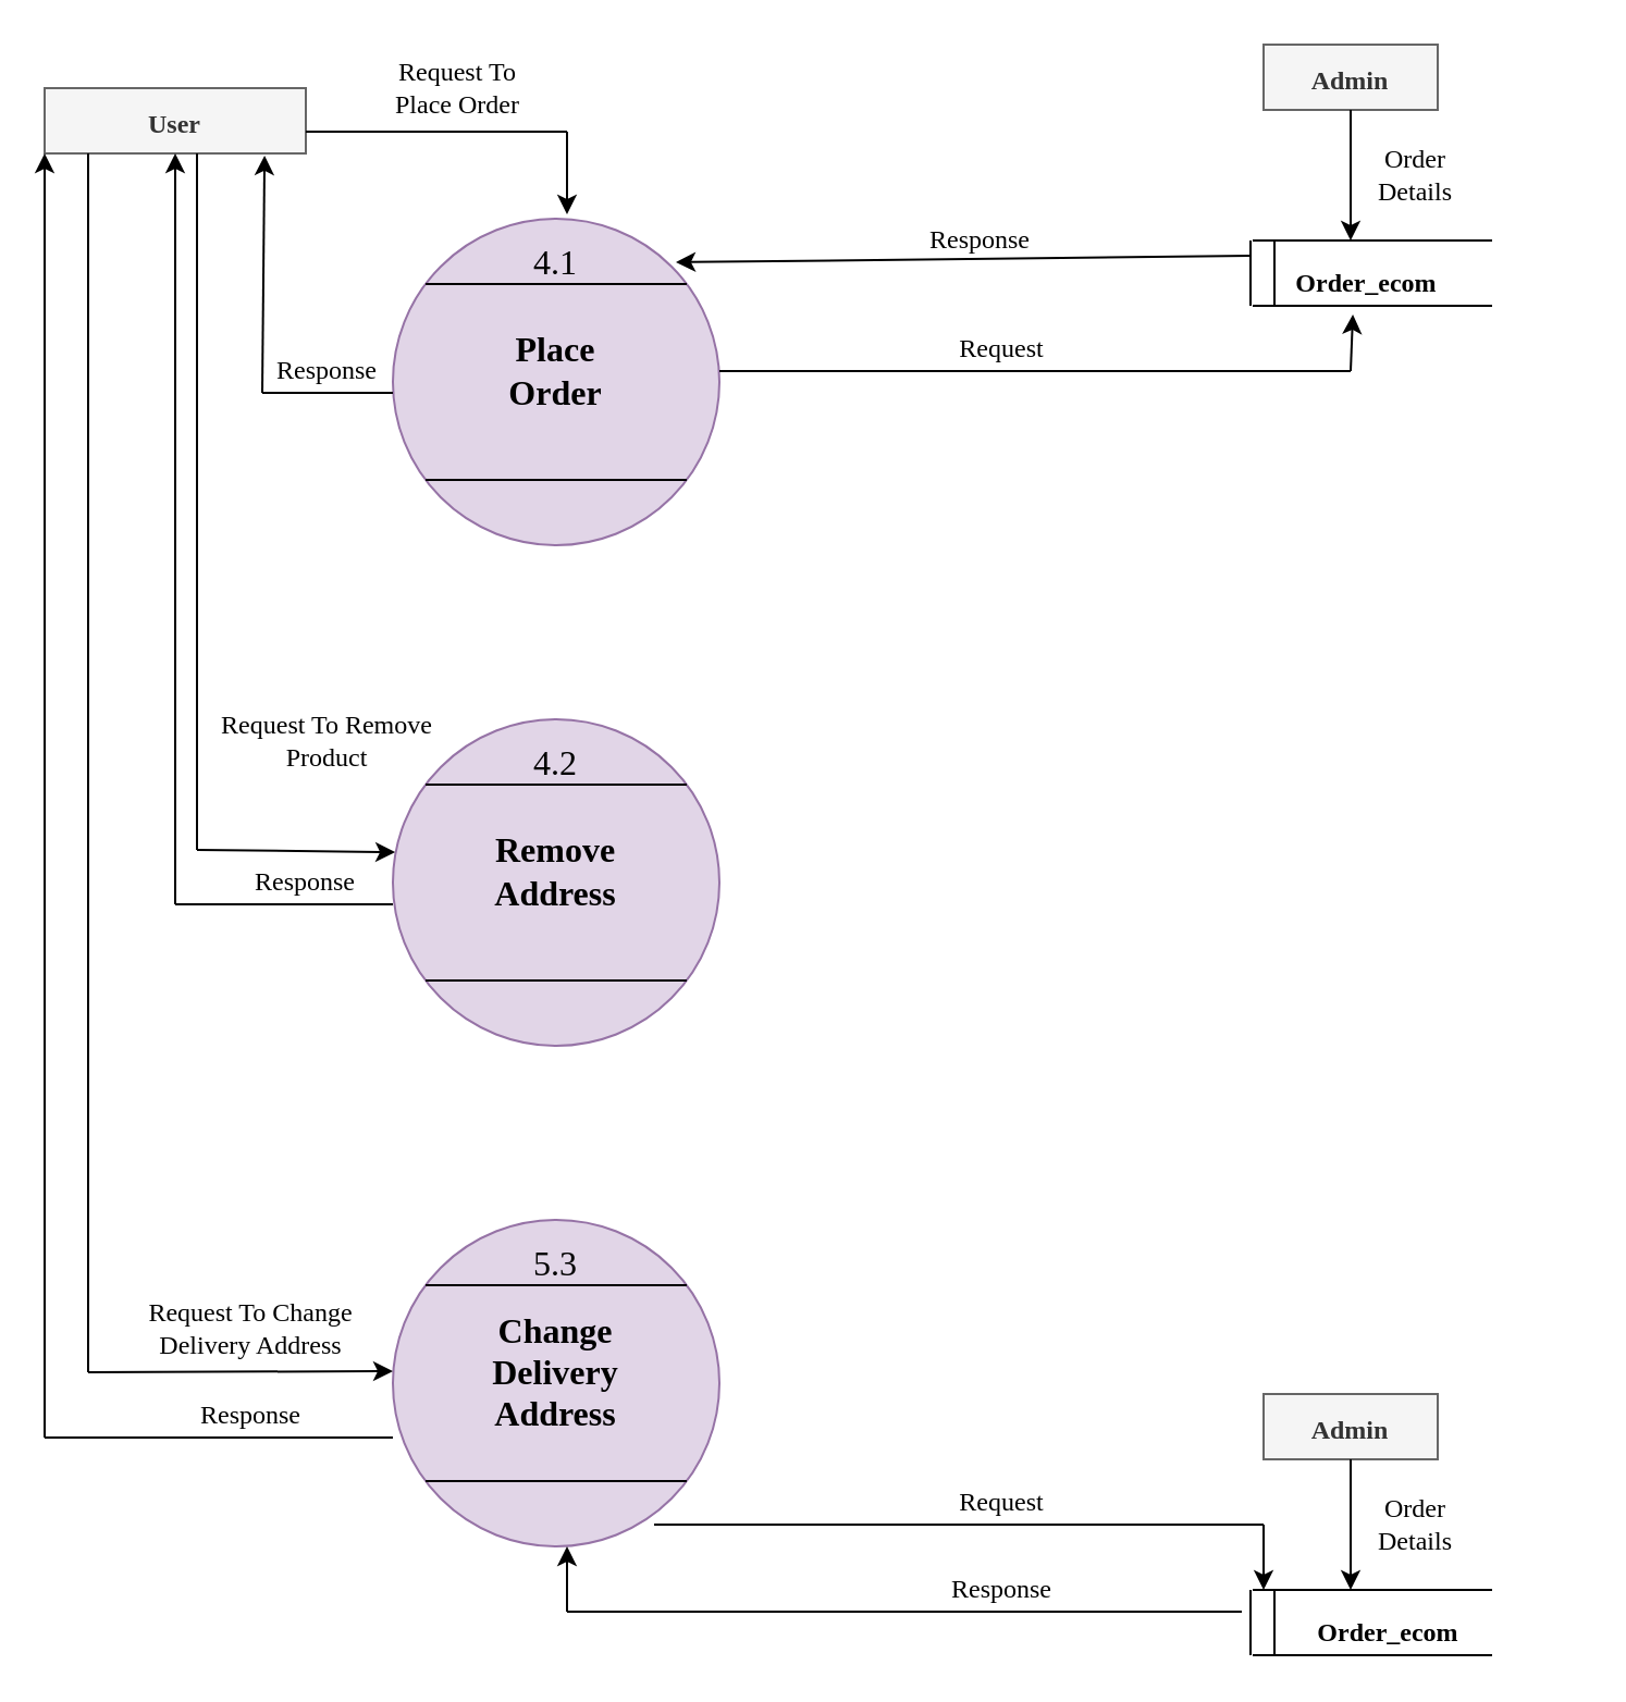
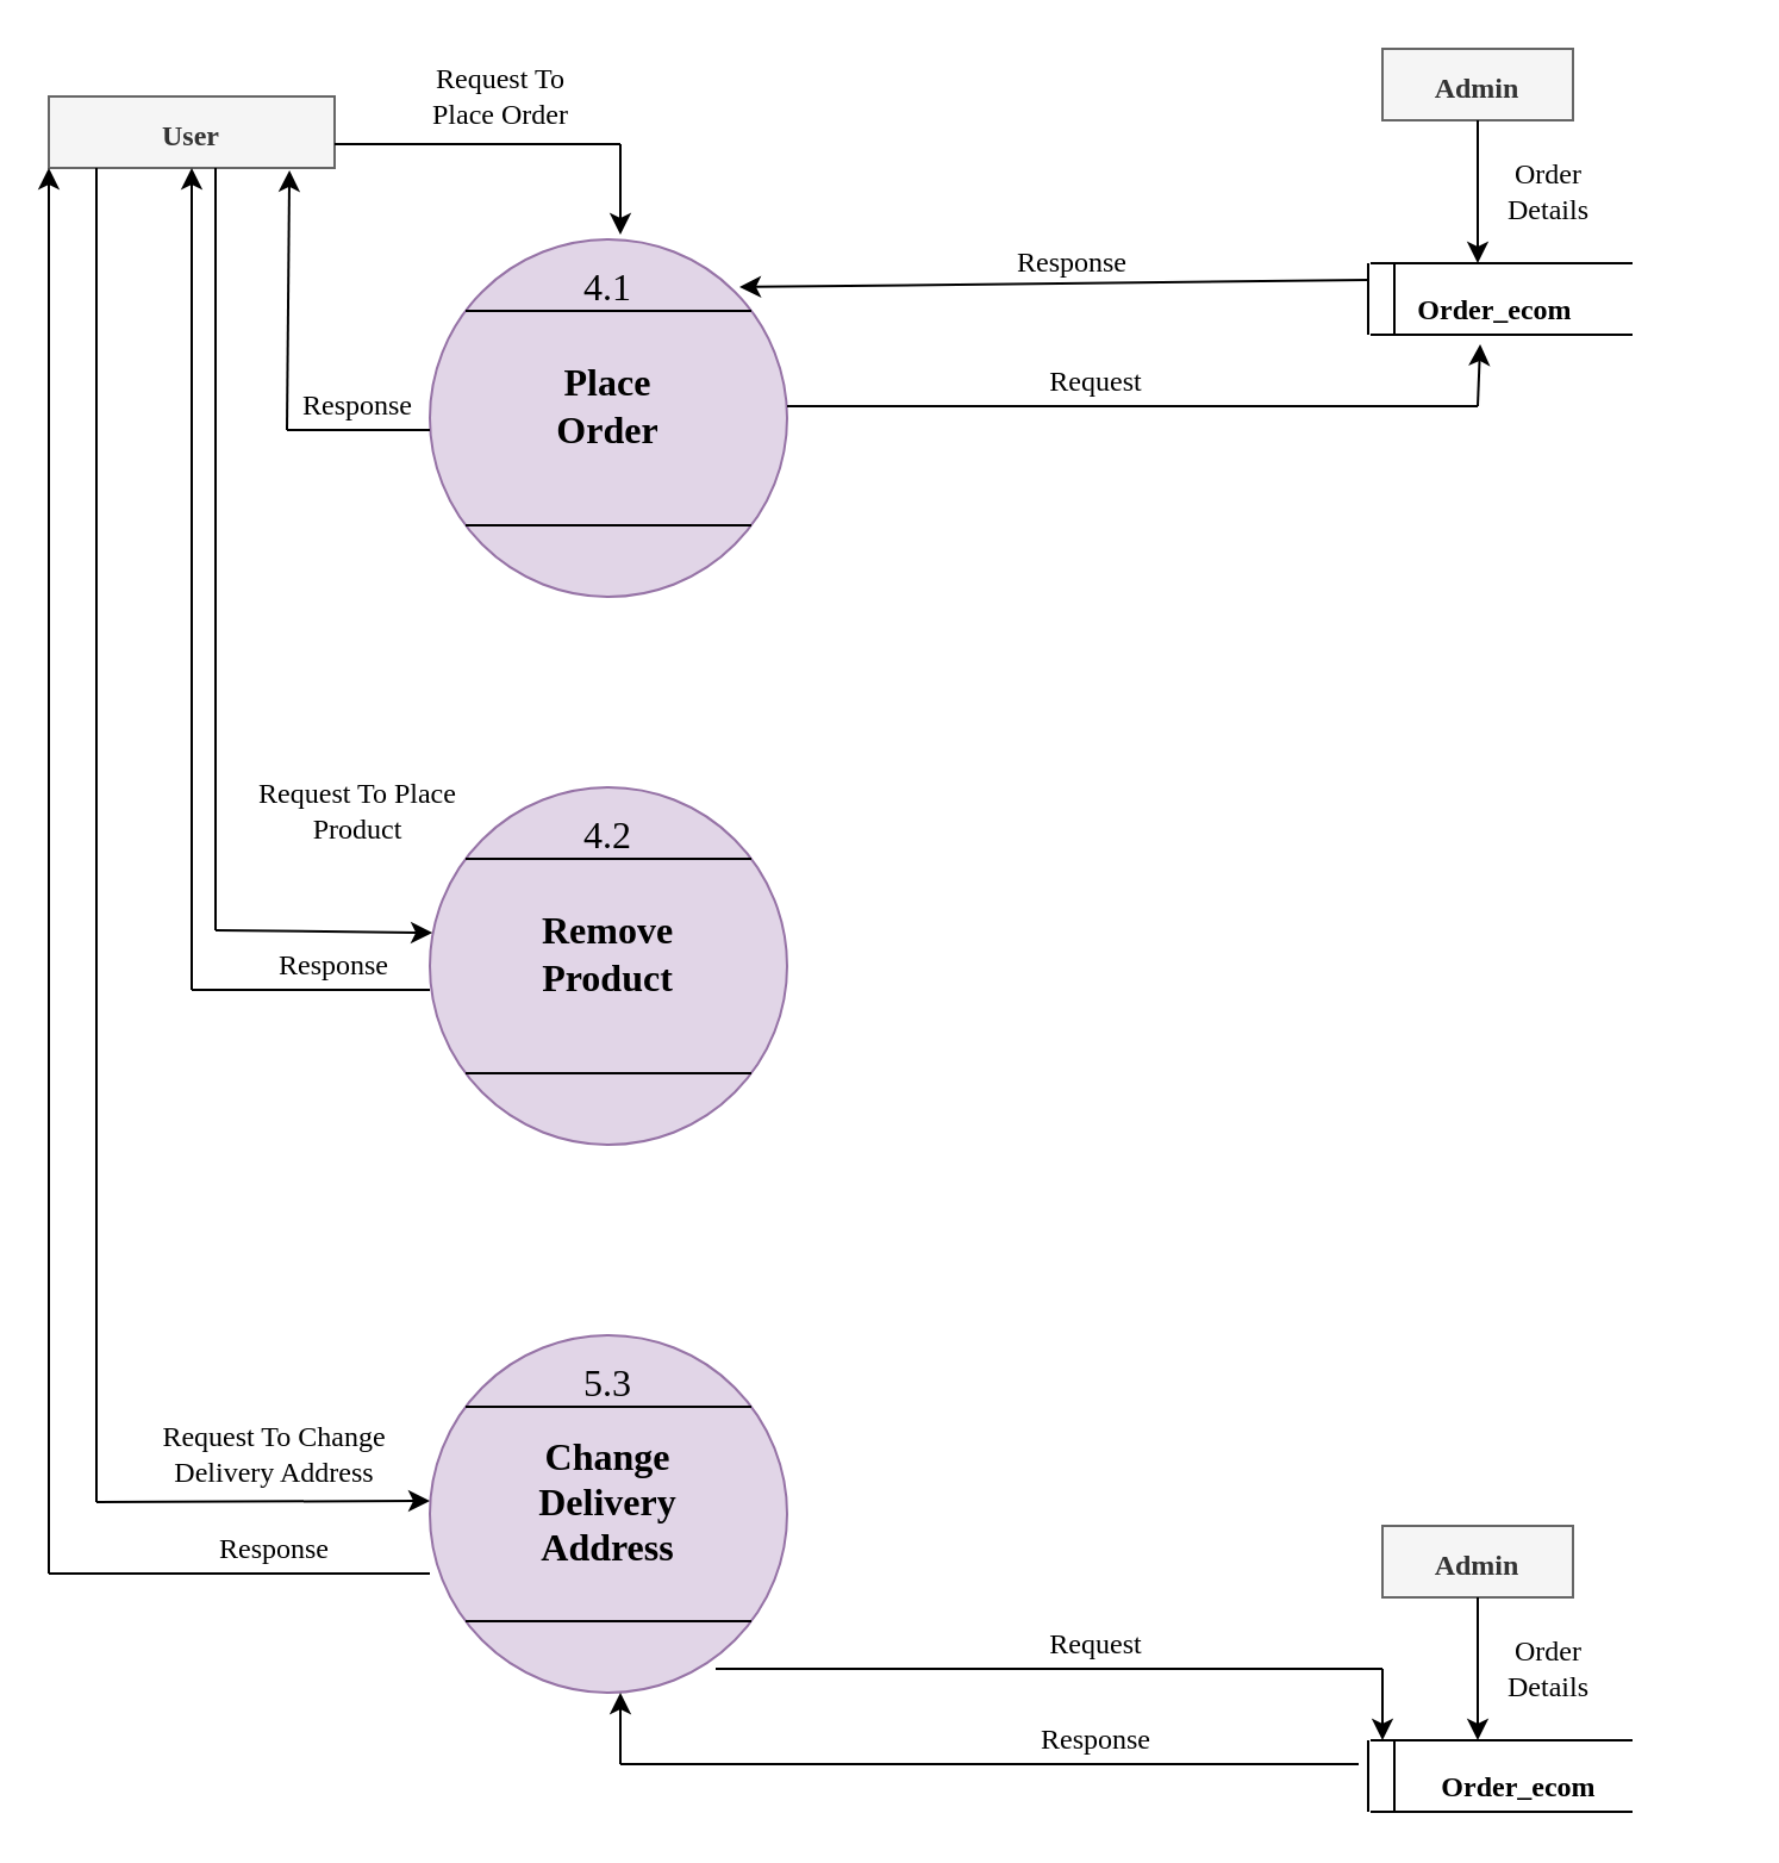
- <mxCell id="39" value="Request To Remove Product&lt;br&gt;" style="text;html=1;strokeColor=none;fillColor=none;align=center;verticalAlign=middle;whiteSpace=wrap;rounded=0;fontFamily=Lucida Console;fontSize=12;" parent="1" vertex="1"><mxGeometry x="90" y="330" width="120" height="20" as="geometry" /></mxCell>
+ <mxCell id="39" value="Request To Place Product&lt;br&gt;" style="text;html=1;strokeColor=none;fillColor=none;align=center;verticalAlign=middle;whiteSpace=wrap;rounded=0;fontFamily=Lucida Console;fontSize=12;" parent="1" vertex="1"><mxGeometry x="90" y="330" width="120" height="20" as="geometry" /></mxCell>
- <mxCell id="11" value="Remove&lt;br&gt;Address" style="text;html=1;strokeColor=none;fillColor=none;align=center;verticalAlign=middle;whiteSpace=wrap;rounded=0;fontFamily=Lucida Console;fontSize=16;fontStyle=1" parent="1" vertex="1"><mxGeometry x="235" y="390" width="40" height="20" as="geometry" /></mxCell>
+ <mxCell id="11" value="Remove&lt;br&gt;Product" style="text;html=1;strokeColor=none;fillColor=none;align=center;verticalAlign=middle;whiteSpace=wrap;rounded=0;fontFamily=Lucida Console;fontSize=16;fontStyle=1" parent="1" vertex="1"><mxGeometry x="235" y="390" width="40" height="20" as="geometry" /></mxCell>
